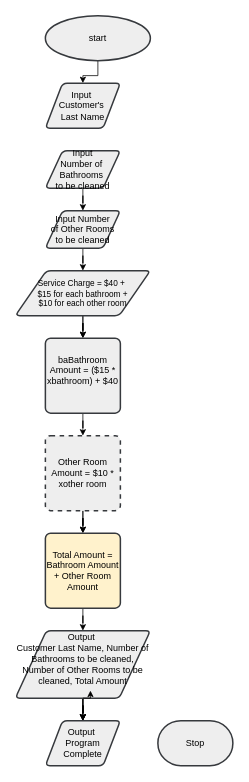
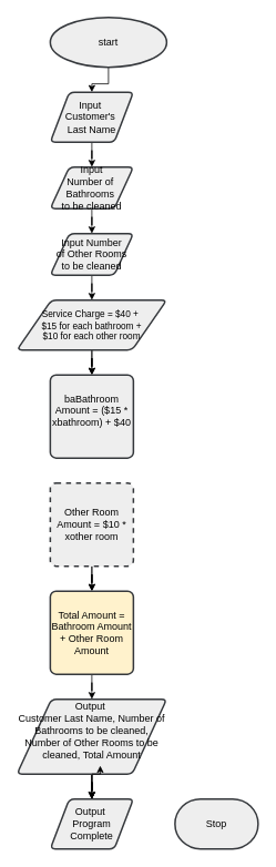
+ <mxCell id="4" style="edgeStyle=orthogonalEdgeStyle;rounded=0;orthogonalLoop=1;jettySize=auto;html=1;strokeColor=#000000;" edge="1" parent="1" source="5" target="7"><mxGeometry relative="1" as="geometry" /></mxCell>
- <mxCell id="11" style="edgeStyle=orthogonalEdgeStyle;rounded=0;orthogonalLoop=1;jettySize=auto;html=1;strokeColor=#000000;" edge="1" parent="1" source="12" target="17"><mxGeometry relative="1" as="geometry" /></mxCell>
